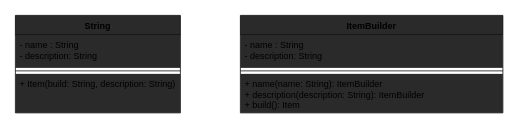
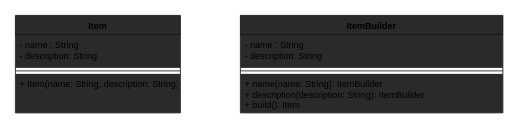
- <mxCell id="2" value="String" style="swimlane;fontStyle=1;align=center;verticalAlign=top;childLayout=stackLayout;horizontal=1;startSize=26;horizontalStack=0;resizeParent=1;resizeParentMax=0;resizeLast=0;collapsible=1;marginBottom=0;fillColor=#2A2A2A;" parent="1" vertex="1"><mxGeometry x="20" y="20" width="220" height="130" as="geometry" /></mxCell>
+ <mxCell id="2" value="Item" style="swimlane;fontStyle=1;align=center;verticalAlign=top;childLayout=stackLayout;horizontal=1;startSize=26;horizontalStack=0;resizeParent=1;resizeParentMax=0;resizeLast=0;collapsible=1;marginBottom=0;fillColor=#2A2A2A;" parent="1" vertex="1"><mxGeometry x="20" y="20" width="220" height="130" as="geometry" /></mxCell>
- <mxCell id="5" value="+ Item(build: String, description: String)" style="text;strokeColor=none;align=left;verticalAlign=top;spacingLeft=4;spacingRight=4;overflow=hidden;rotatable=0;points=[[0,0.5],[1,0.5]];portConstraint=eastwest;fillColor=#2a2a2a;" parent="2" vertex="1"><mxGeometry y="78" width="220" height="52" as="geometry" /></mxCell>
+ <mxCell id="5" value="+ Item(name: String, description: String)" style="text;strokeColor=none;align=left;verticalAlign=top;spacingLeft=4;spacingRight=4;overflow=hidden;rotatable=0;points=[[0,0.5],[1,0.5]];portConstraint=eastwest;fillColor=#2a2a2a;" parent="2" vertex="1"><mxGeometry y="78" width="220" height="52" as="geometry" /></mxCell>
